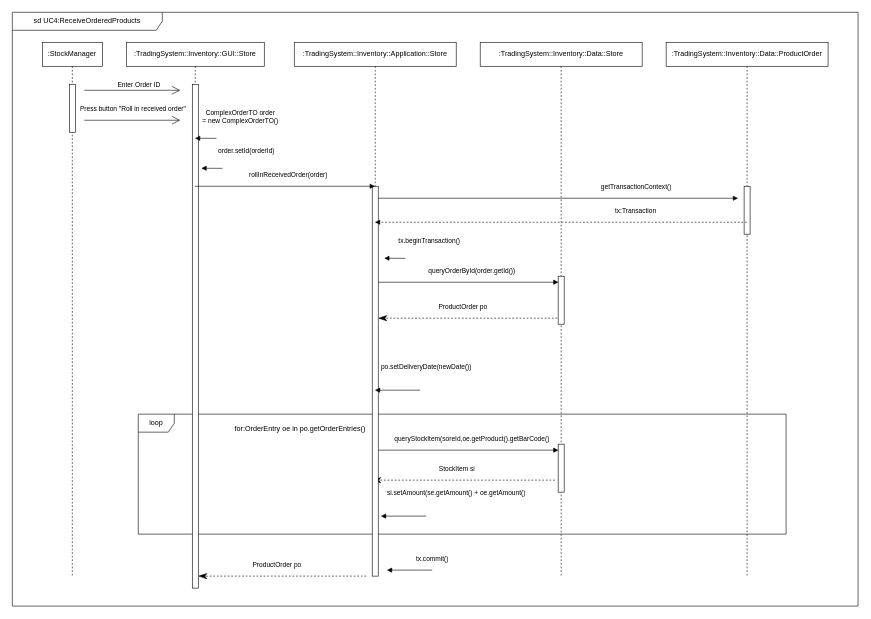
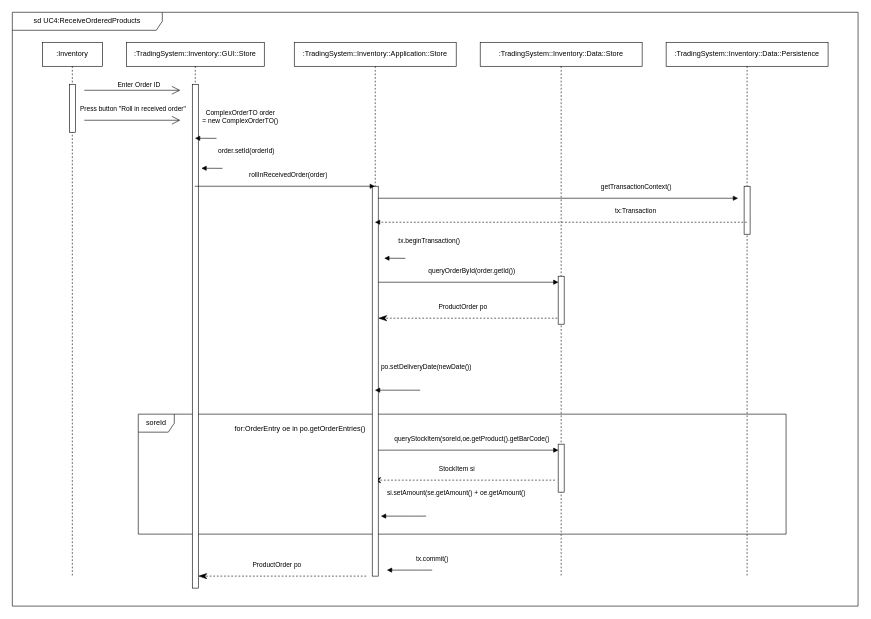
- <mxCell id="3" value=":StockManager" style="shape=umlLifeline;perimeter=lifelinePerimeter;whiteSpace=wrap;html=1;container=1;collapsible=0;recursiveResize=0;outlineConnect=0;" vertex="1" parent="1"><mxGeometry x="70" y="70" width="100" height="890" as="geometry" /></mxCell>
+ <mxCell id="3" value=":Inventory" style="shape=umlLifeline;perimeter=lifelinePerimeter;whiteSpace=wrap;html=1;container=1;collapsible=0;recursiveResize=0;outlineConnect=0;" vertex="1" parent="1"><mxGeometry x="70" y="70" width="100" height="890" as="geometry" /></mxCell>
- <mxCell id="26" value=":TradingSystem::Inventory::Data::ProductOrder" style="shape=umlLifeline;perimeter=lifelinePerimeter;whiteSpace=wrap;html=1;container=1;collapsible=0;recursiveResize=0;outlineConnect=0;" vertex="1" parent="1"><mxGeometry x="1110" y="70" width="270" height="890" as="geometry" /></mxCell>
+ <mxCell id="26" value=":TradingSystem::Inventory::Data::Persistence" style="shape=umlLifeline;perimeter=lifelinePerimeter;whiteSpace=wrap;html=1;container=1;collapsible=0;recursiveResize=0;outlineConnect=0;" vertex="1" parent="1"><mxGeometry x="1110" y="70" width="270" height="890" as="geometry" /></mxCell>
- <mxCell id="10" value="loop" style="shape=umlFrame;whiteSpace=wrap;html=1;strokeColor=default;gradientColor=none;" vertex="1" parent="5"><mxGeometry x="20" y="620" width="1080" height="200" as="geometry" /></mxCell>
+ <mxCell id="10" value="soreId" style="shape=umlFrame;whiteSpace=wrap;html=1;strokeColor=default;gradientColor=none;" vertex="1" parent="5"><mxGeometry x="20" y="620" width="1080" height="200" as="geometry" /></mxCell>
